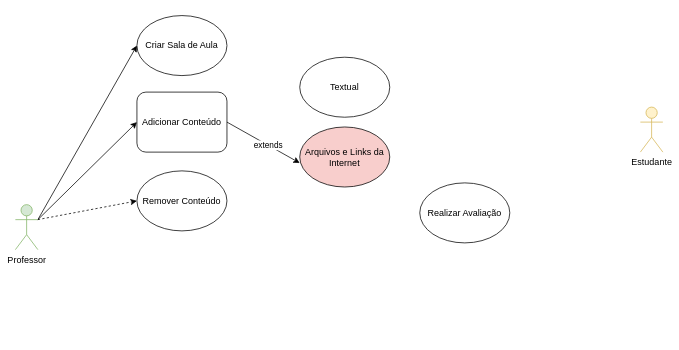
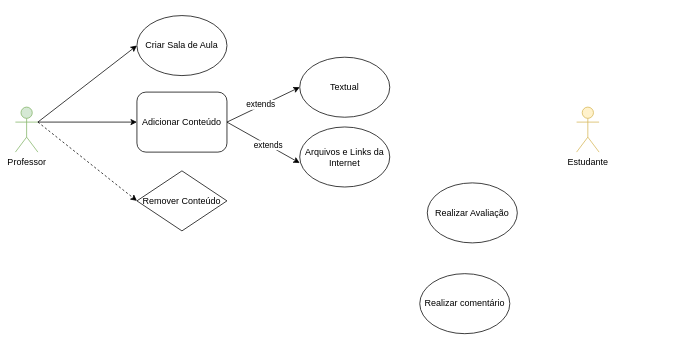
+ <mxCell id="7" style="rounded=0;orthogonalLoop=1;jettySize=auto;html=1;exitX=1;exitY=0.5;exitDx=0;exitDy=0;entryX=0;entryY=0.5;entryDx=0;entryDy=0;" edge="1" parent="1" source="9" target="11"><mxGeometry relative="1" as="geometry" /></mxCell>
+ <mxCell id="8" value="extends" style="edgeLabel;html=1;align=center;verticalAlign=middle;resizable=0;points=[];" vertex="1" connectable="0" parent="7"><mxGeometry x="-0.069" y="2" relative="1" as="geometry"><mxPoint as="offset" /></mxGeometry></mxCell>
- <mxCell id="15" value="Estudante" style="shape=umlActor;verticalLabelPosition=bottom;verticalAlign=top;html=1;fillColor=#fff2cc;strokeColor=#d6b656;" vertex="1" parent="1"><mxGeometry x="853" y="142" width="30" height="60" as="geometry" /></mxCell>
+ <mxCell id="15" value="Estudante" style="shape=umlActor;verticalLabelPosition=bottom;verticalAlign=top;html=1;fillColor=#fff2cc;strokeColor=#d6b656;" vertex="1" parent="1"><mxGeometry x="768" y="142" width="30" height="60" as="geometry" /></mxCell>
- <mxCell id="12" value="Arquivos e Links da Internet" style="ellipse;whiteSpace=wrap;html=1;fillColor=#f8cecc;" vertex="1" parent="1"><mxGeometry x="399" y="168.5" width="120" height="80" as="geometry" /></mxCell>
+ <mxCell id="12" value="Arquivos e Links da Internet" style="ellipse;whiteSpace=wrap;html=1;" vertex="1" parent="1"><mxGeometry x="399" y="168.5" width="120" height="80" as="geometry" /></mxCell>
- <mxCell id="10" value="Remover Conteúdo" style="ellipse;whiteSpace=wrap;html=1;" vertex="1" parent="1"><mxGeometry x="182" y="227" width="120" height="80" as="geometry" /></mxCell>
+ <mxCell id="10" value="Remover Conteúdo" style="rhombus;whiteSpace=wrap;html=1;" vertex="1" parent="1"><mxGeometry x="182" y="227" width="120" height="80" as="geometry" /></mxCell>
- <mxCell id="17" value="Realizar Avaliação" style="ellipse;whiteSpace=wrap;html=1;" vertex="1" parent="1"><mxGeometry x="559" y="243" width="120" height="80" as="geometry" /></mxCell>
+ <mxCell id="17" value="Realizar Avaliação" style="ellipse;whiteSpace=wrap;html=1;" vertex="1" parent="1"><mxGeometry x="569" y="243" width="120" height="80" as="geometry" /></mxCell>
- <mxCell id="5" value="Professor" style="shape=umlActor;verticalLabelPosition=bottom;verticalAlign=top;html=1;fillColor=#d5e8d4;strokeColor=#82b366;" vertex="1" parent="1"><mxGeometry x="20" y="272" width="30" height="60" as="geometry" /></mxCell>
+ <mxCell id="5" value="Professor" style="shape=umlActor;verticalLabelPosition=bottom;verticalAlign=top;html=1;fillColor=#d5e8d4;strokeColor=#82b366;" vertex="1" parent="1"><mxGeometry x="20" y="142" width="30" height="60" as="geometry" /></mxCell>
+ <mxCell id="16" value="Realizar comentário" style="ellipse;whiteSpace=wrap;html=1;" vertex="1" parent="1"><mxGeometry x="559" y="364" width="120" height="80" as="geometry" /></mxCell>
